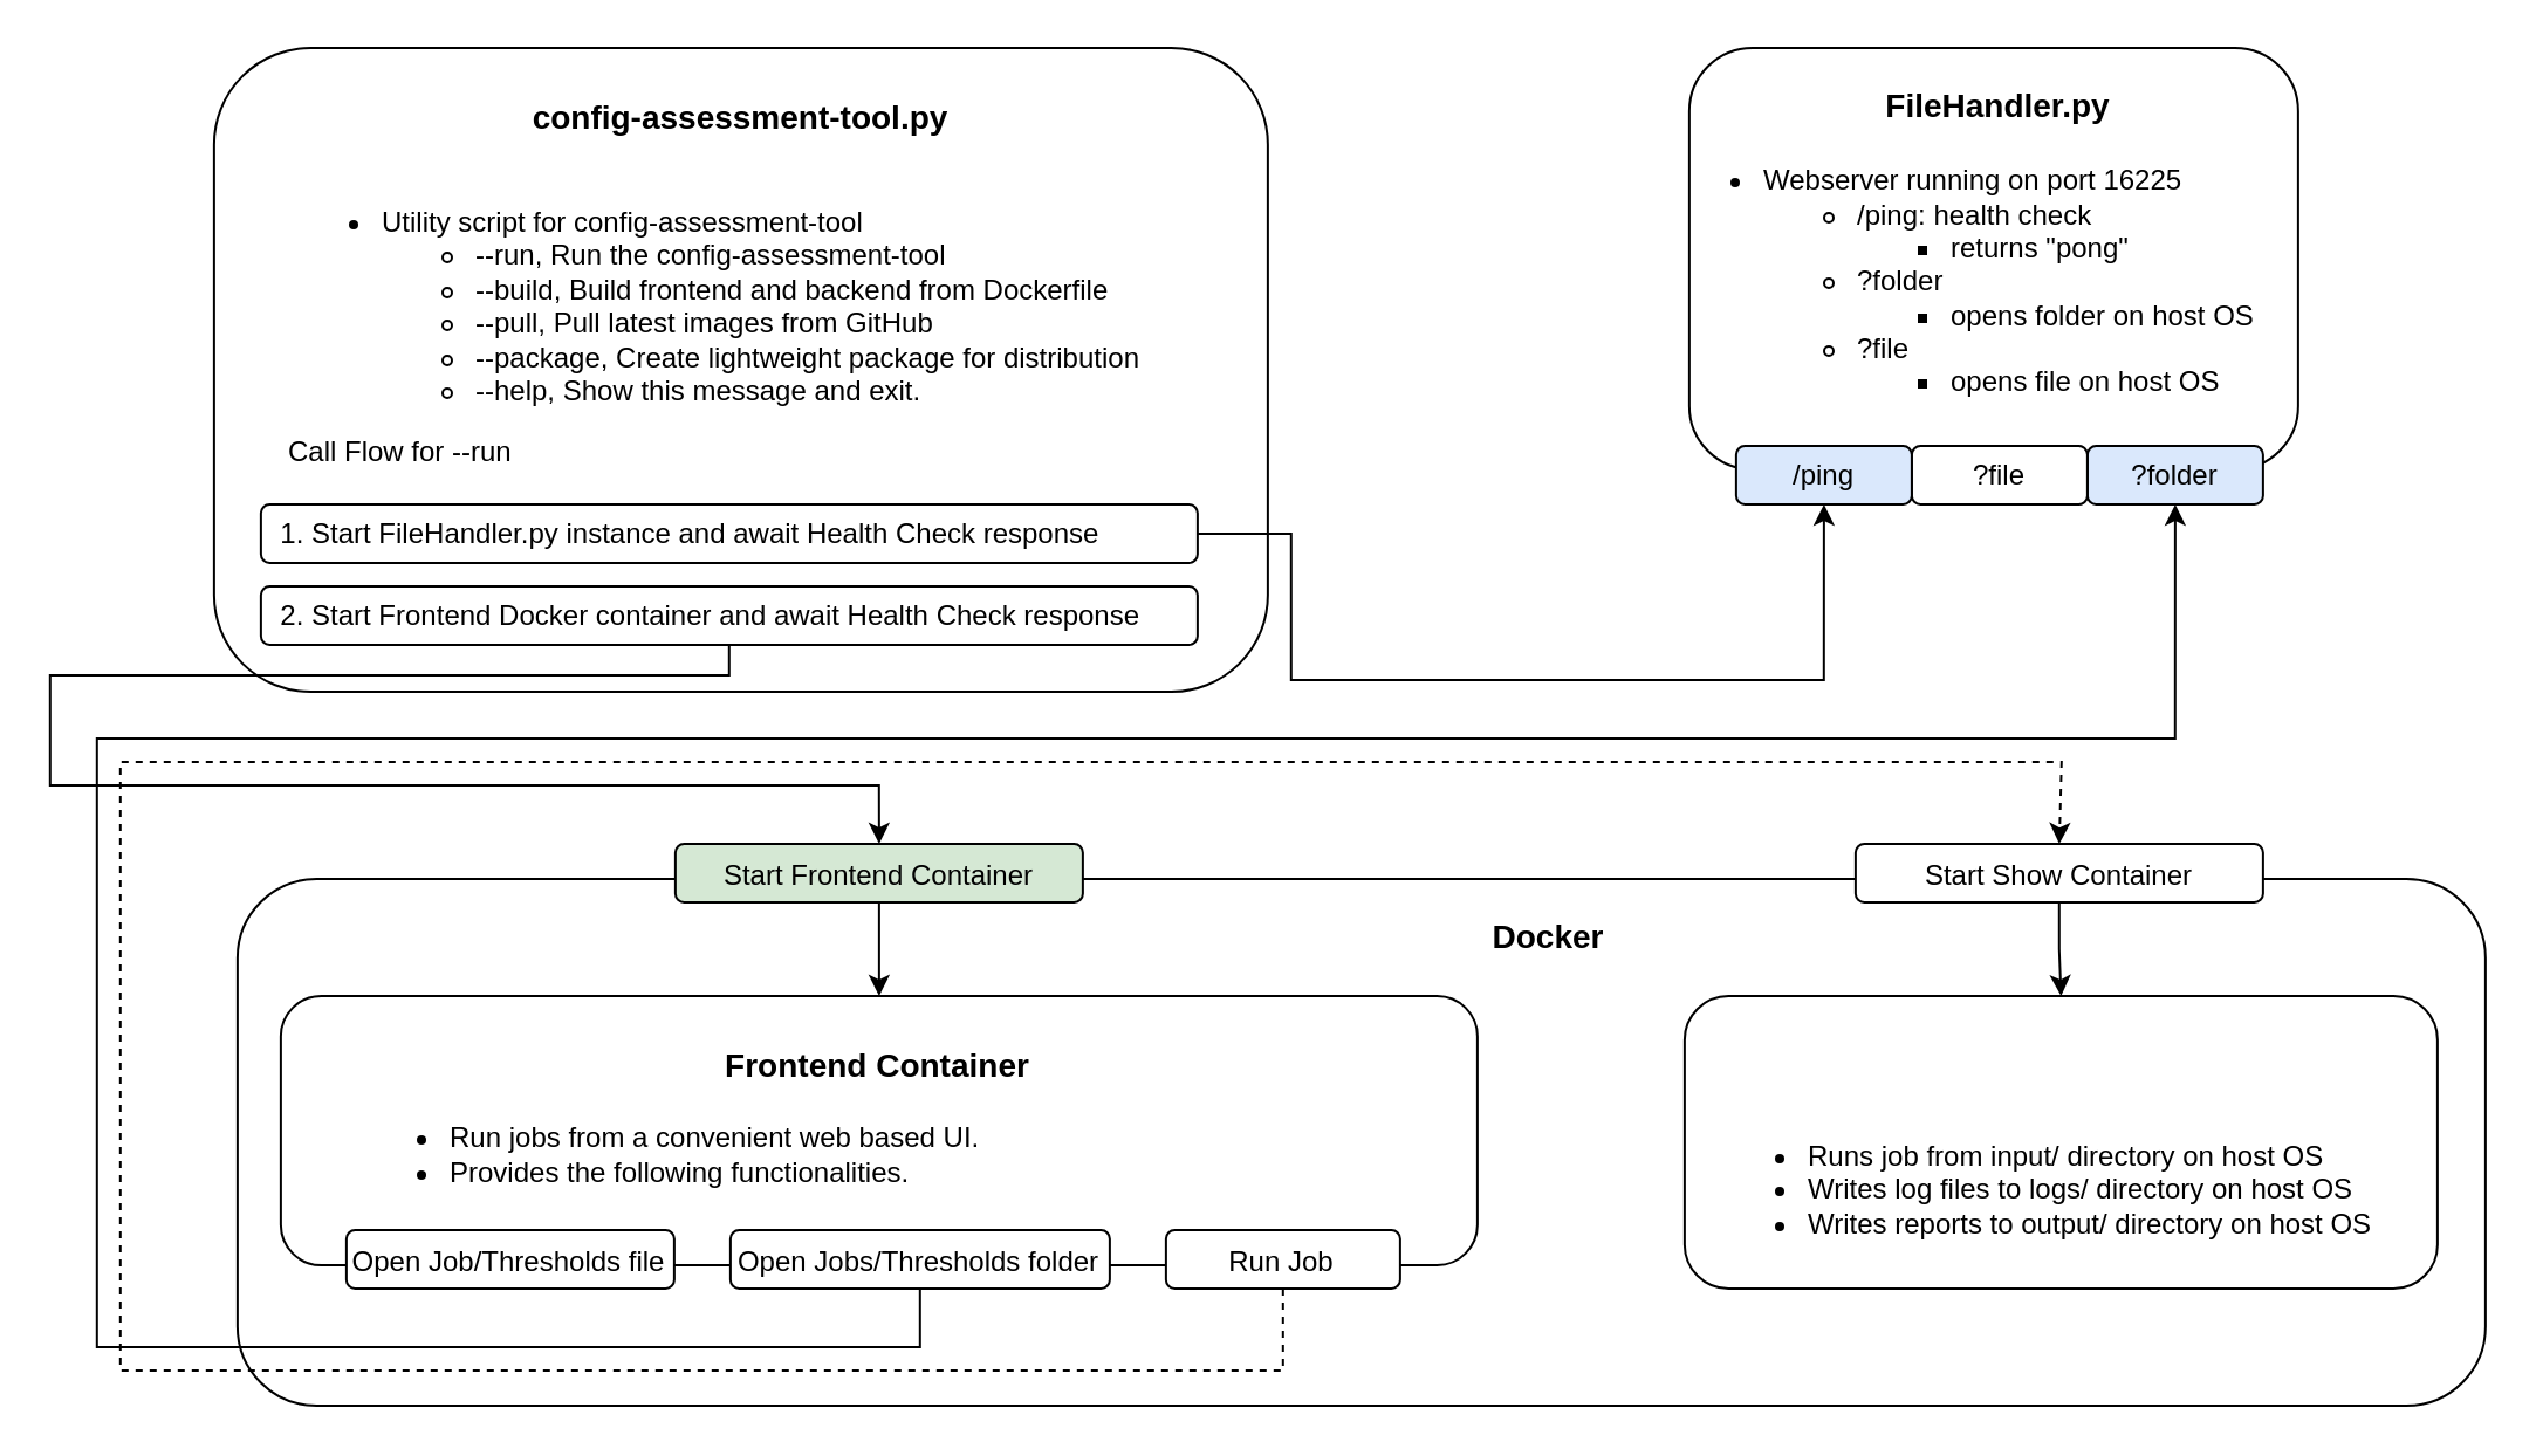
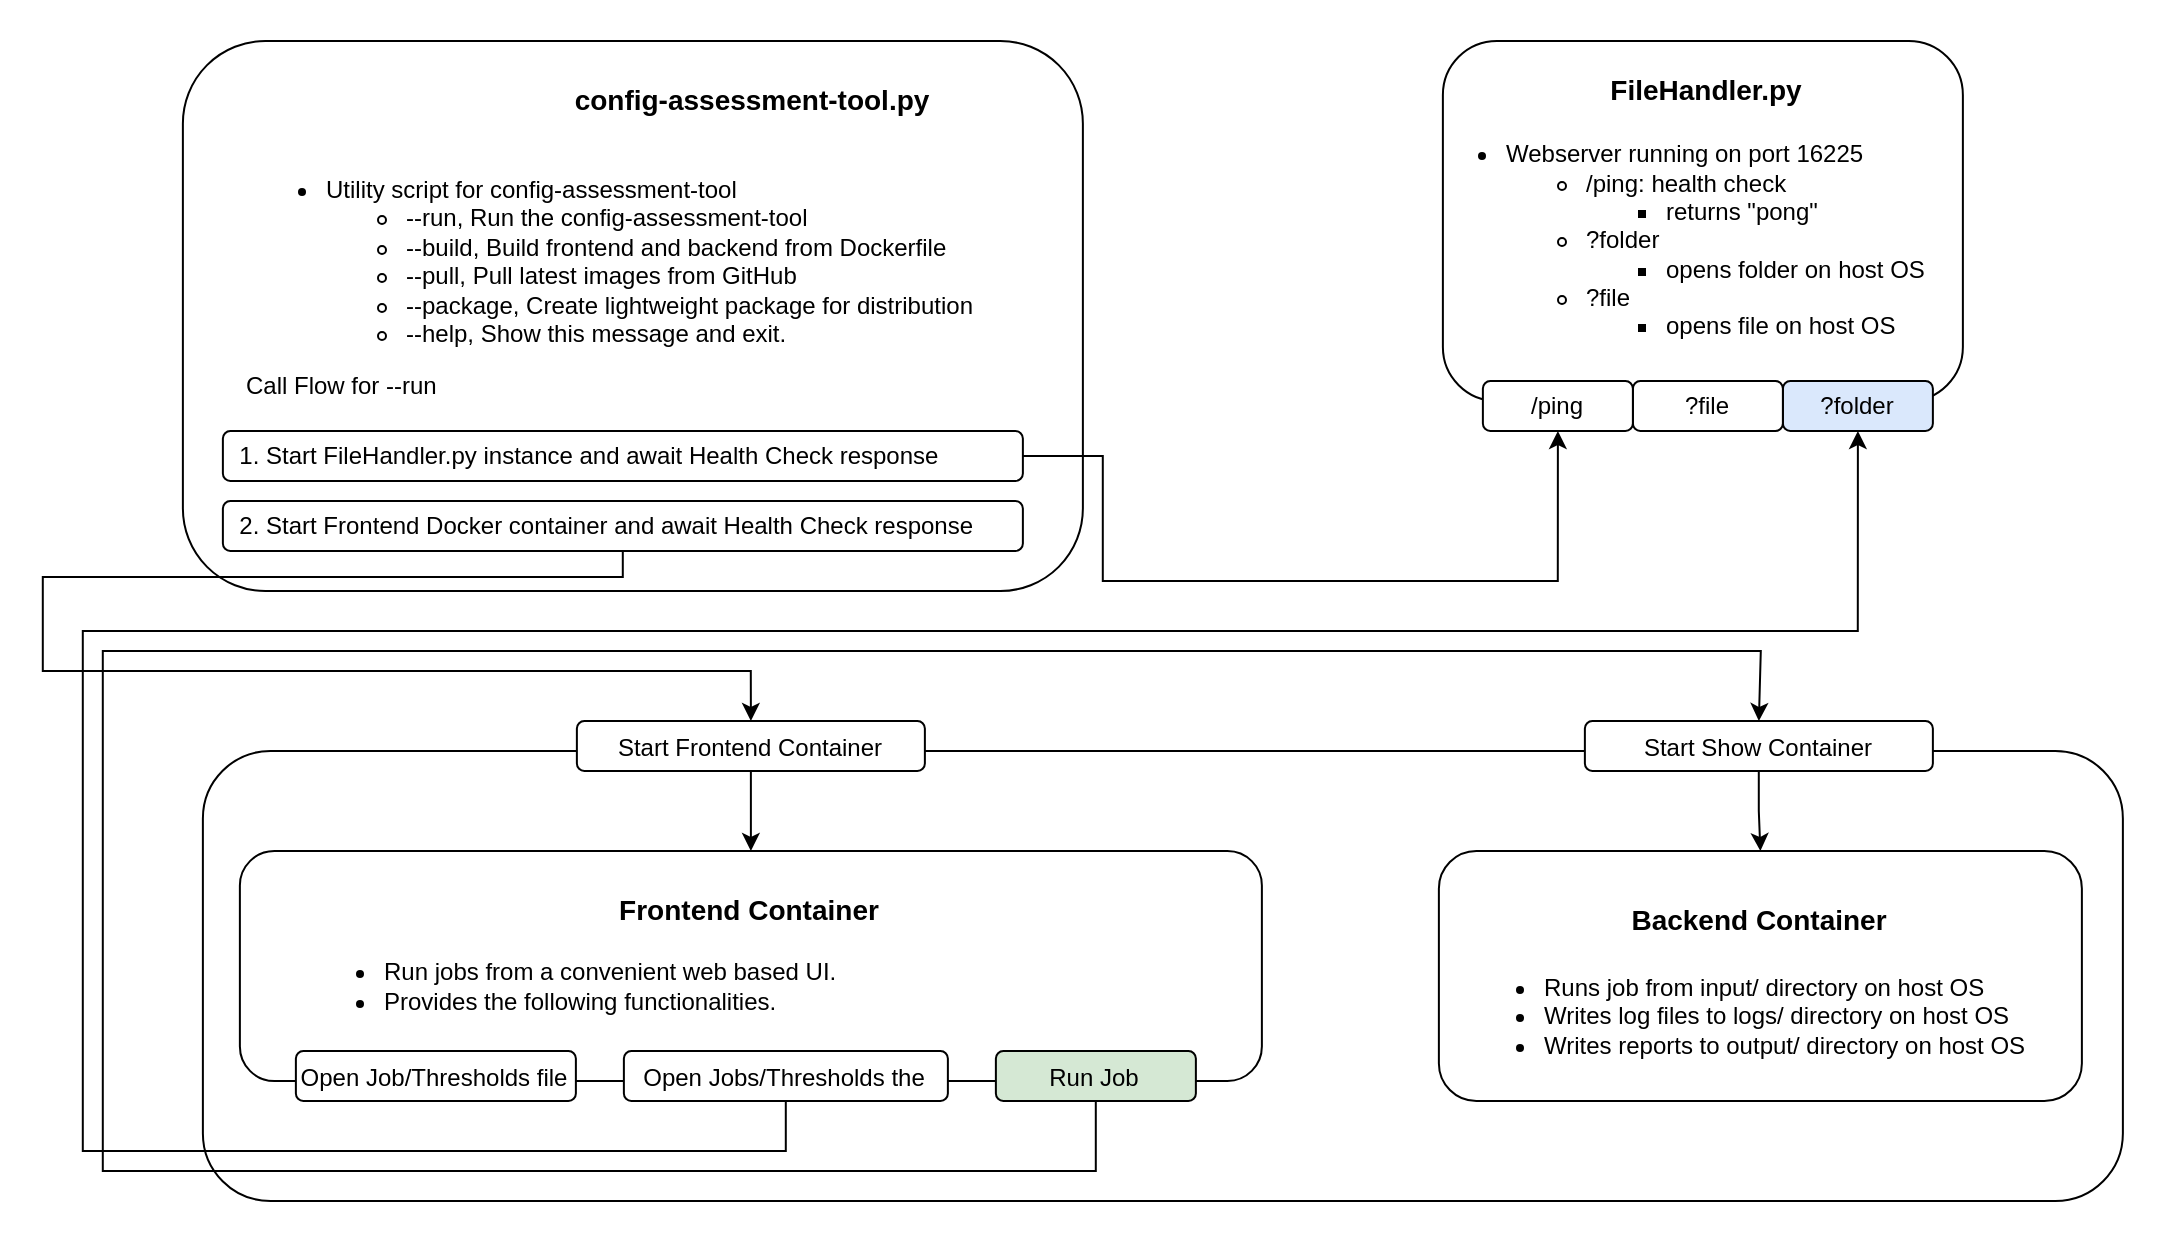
- <mxCell id="15" value="&lt;b&gt;&lt;font style=&quot;font-size: 14px&quot;&gt;config-assessment-tool.py&lt;/font&gt;&lt;/b&gt;" style="text;html=1;strokeColor=none;fillColor=none;align=center;verticalAlign=middle;whiteSpace=wrap;rounded=0;" vertex="1" parent="1"><mxGeometry x="215.94" y="35" width="200" height="30" as="geometry" /></mxCell>
+ <mxCell id="15" value="&lt;b&gt;&lt;font style=&quot;font-size: 14px&quot;&gt;config-assessment-tool.py&lt;/font&gt;&lt;/b&gt;" style="text;html=1;strokeColor=none;fillColor=none;align=center;verticalAlign=middle;whiteSpace=wrap;rounded=0;" vertex="1" parent="1"><mxGeometry x="275.94" y="35" width="200" height="30" as="geometry" /></mxCell>
- <mxCell id="13" value="/ping" style="rounded=1;whiteSpace=wrap;html=1;fillColor=#dae8fc;" vertex="1" parent="1"><mxGeometry x="740.94" y="190" width="75" height="25" as="geometry" /></mxCell>
+ <mxCell id="13" value="/ping" style="rounded=1;whiteSpace=wrap;html=1;" vertex="1" parent="1"><mxGeometry x="740.94" y="190" width="75" height="25" as="geometry" /></mxCell>
- <mxCell id="29" style="edgeStyle=orthogonalEdgeStyle;rounded=0;orthogonalLoop=1;jettySize=auto;html=1;entryX=0.5;entryY=0;entryDx=0;entryDy=0;fontSize=14;dashed=1;" edge="1" parent="1" source="30" target="24"><mxGeometry relative="1" as="geometry"><Array as="points"><mxPoint x="547.94" y="585" /><mxPoint x="50.94" y="585" /><mxPoint x="50.94" y="325" /><mxPoint x="879.94" y="325" /></Array></mxGeometry></mxCell>
+ <mxCell id="29" style="edgeStyle=orthogonalEdgeStyle;rounded=0;orthogonalLoop=1;jettySize=auto;html=1;entryX=0.5;entryY=0;entryDx=0;entryDy=0;fontSize=14;" edge="1" parent="1" source="30" target="24"><mxGeometry relative="1" as="geometry"><Array as="points"><mxPoint x="547.94" y="585" /><mxPoint x="50.94" y="585" /><mxPoint x="50.94" y="325" /><mxPoint x="879.94" y="325" /></Array></mxGeometry></mxCell>
- <mxCell id="22" value="&lt;font style=&quot;font-size: 12px&quot;&gt;Start Frontend Container&lt;/font&gt;" style="rounded=1;whiteSpace=wrap;html=1;fontSize=14;fillColor=#d5e8d4;" vertex="1" parent="1"><mxGeometry x="287.94" y="360" width="174" height="25" as="geometry" /></mxCell>
+ <mxCell id="22" value="&lt;font style=&quot;font-size: 12px&quot;&gt;Start Frontend Container&lt;/font&gt;" style="rounded=1;whiteSpace=wrap;html=1;fontSize=14;" vertex="1" parent="1"><mxGeometry x="287.94" y="360" width="174" height="25" as="geometry" /></mxCell>
- <mxCell id="3" value="&lt;b style=&quot;font-size: 14px;&quot;&gt;&lt;font style=&quot;font-size: 14px;&quot;&gt;Docker&lt;/font&gt;&lt;/b&gt;" style="text;html=1;strokeColor=none;fillColor=none;align=center;verticalAlign=middle;whiteSpace=wrap;rounded=0;fontSize=14;" vertex="1" parent="1"><mxGeometry x="630.94" y="385" width="60" height="30" as="geometry" /></mxCell>
+ <mxCell id="7" value="&lt;font style=&quot;font-size: 14px&quot;&gt;&lt;b&gt;Backend Container&lt;/b&gt;&lt;/font&gt;" style="text;html=1;strokeColor=none;fillColor=none;align=center;verticalAlign=middle;whiteSpace=wrap;rounded=0;" vertex="1" parent="1"><mxGeometry x="812.19" y="445" width="135" height="30" as="geometry" /></mxCell>
- <mxCell id="30" value="&lt;span style=&quot;font-size: 12px&quot;&gt;Run Job&lt;/span&gt;" style="rounded=1;whiteSpace=wrap;html=1;fontSize=14;" vertex="1" parent="1"><mxGeometry x="497.44" y="525" width="100" height="25" as="geometry" /></mxCell>
+ <mxCell id="30" value="&lt;span style=&quot;font-size: 12px&quot;&gt;Run Job&lt;/span&gt;" style="rounded=1;whiteSpace=wrap;html=1;fontSize=14;fillColor=#d5e8d4;" vertex="1" parent="1"><mxGeometry x="497.44" y="525" width="100" height="25" as="geometry" /></mxCell>
- <mxCell id="28" value="&lt;span style=&quot;font-size: 12px&quot;&gt;Open Jobs/Thresholds folder&lt;/span&gt;" style="rounded=1;whiteSpace=wrap;html=1;fontSize=14;" vertex="1" parent="1"><mxGeometry x="311.44" y="525" width="162" height="25" as="geometry" /></mxCell>
+ <mxCell id="28" value="&lt;span style=&quot;font-size: 12px&quot;&gt;Open Jobs/Thresholds the&lt;/span&gt;" style="rounded=1;whiteSpace=wrap;html=1;fontSize=14;" vertex="1" parent="1"><mxGeometry x="311.44" y="525" width="162" height="25" as="geometry" /></mxCell>
